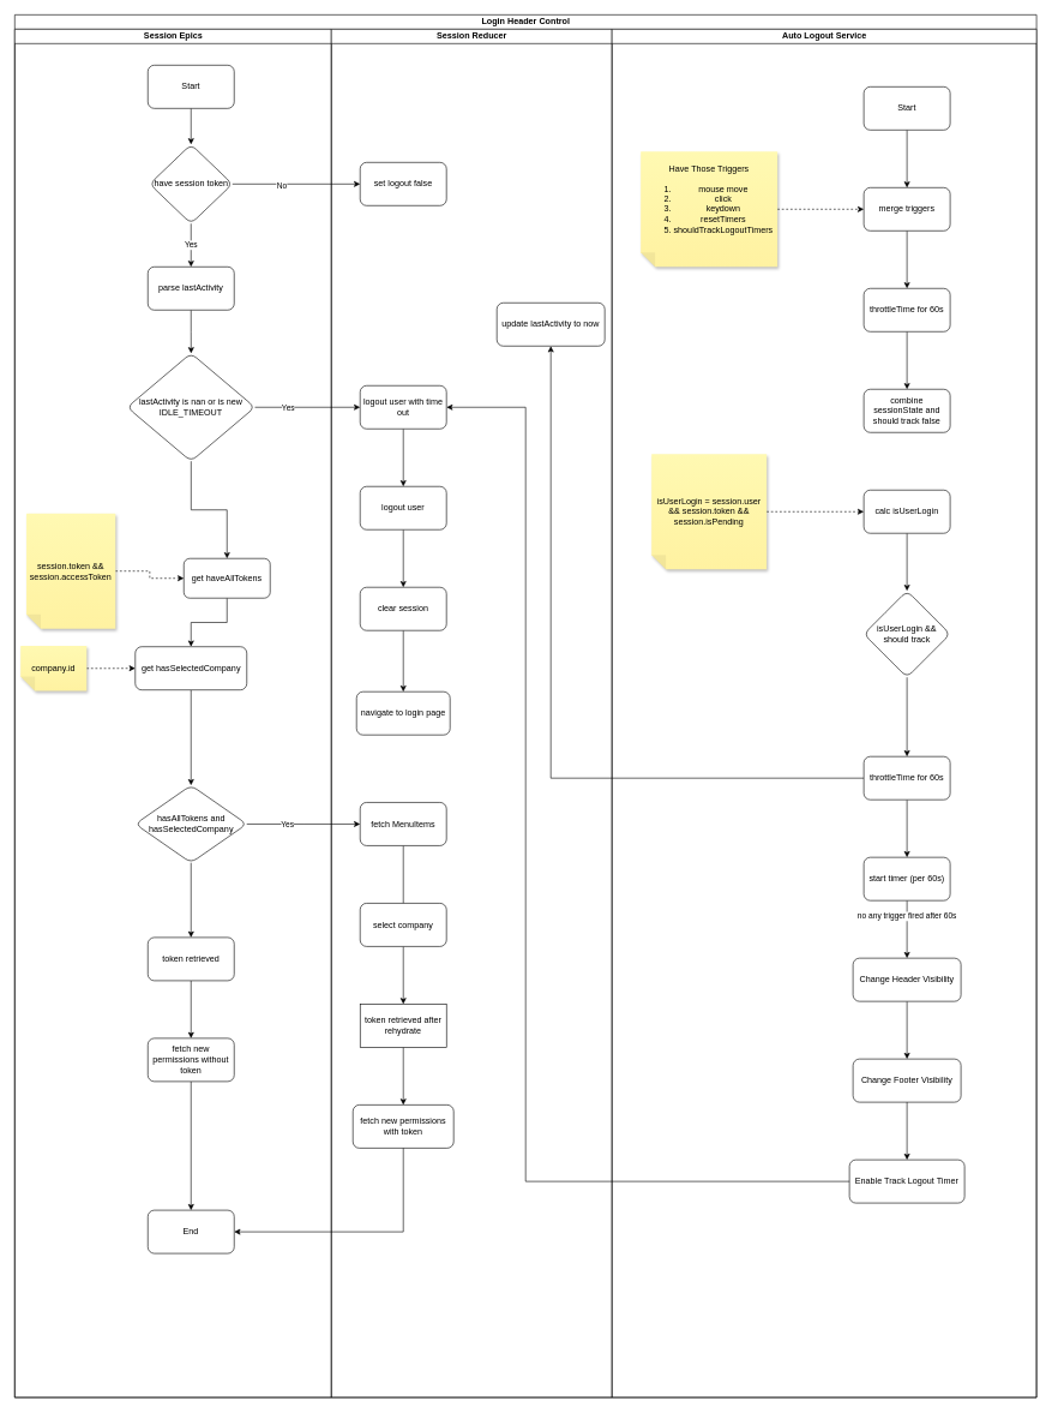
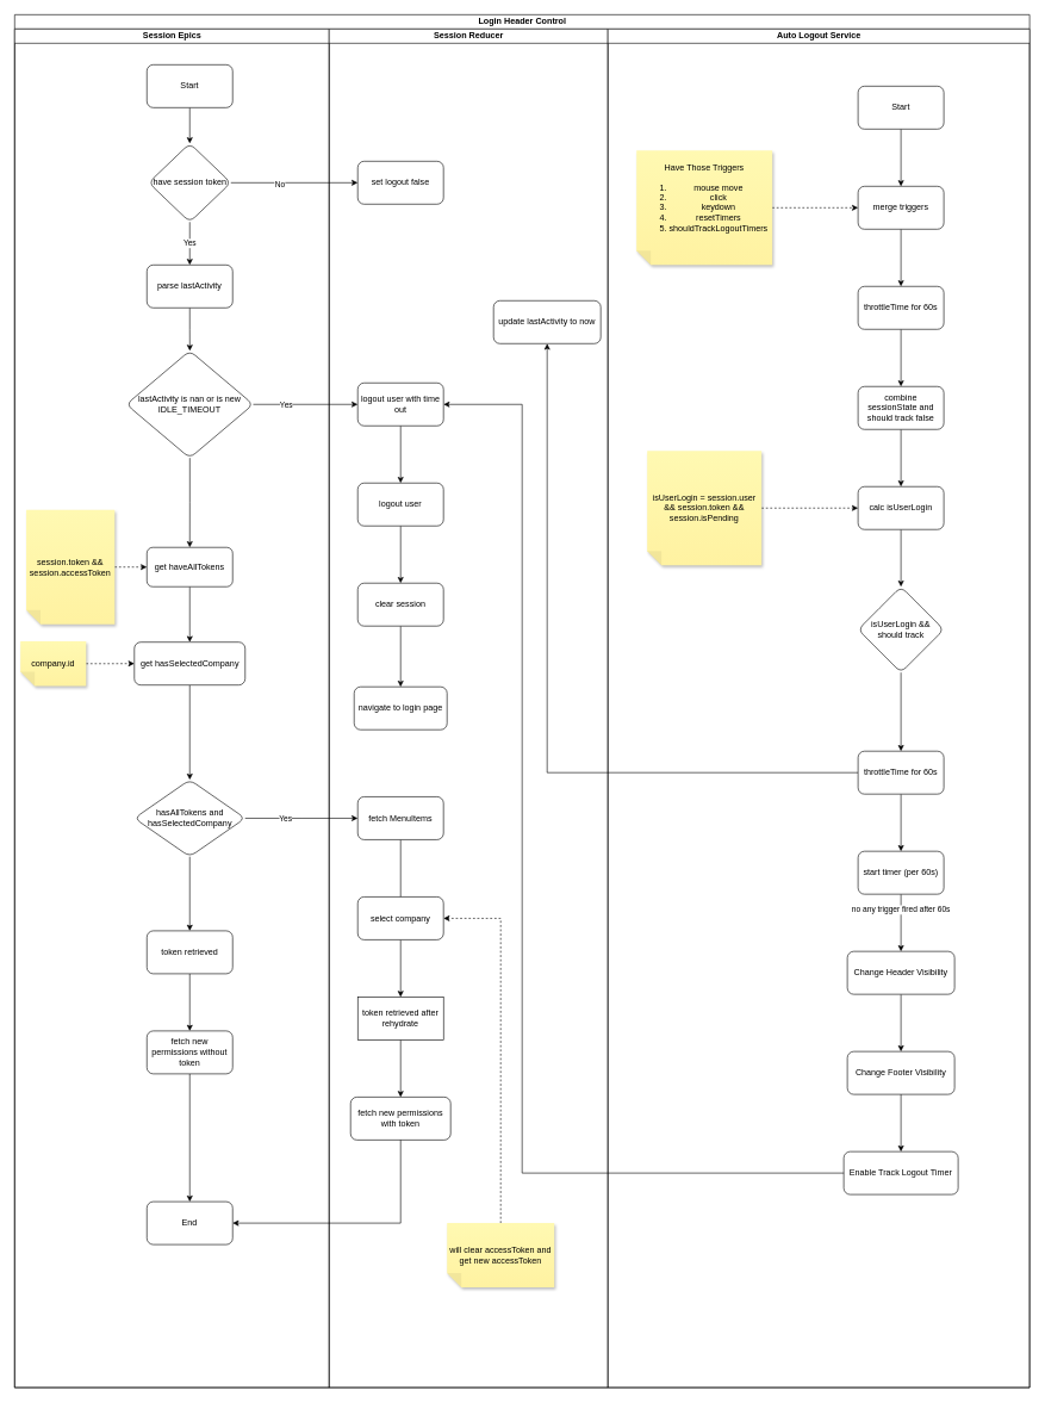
+ <mxCell id="63" value="" style="edgeStyle=orthogonalEdgeStyle;rounded=0;orthogonalLoop=1;jettySize=auto;html=1;" edge="1" parent="54" source="64" target="66"><mxGeometry relative="1" as="geometry" /></mxCell>
- <mxCell id="13" value="get haveAllTokens" style="whiteSpace=wrap;html=1;rounded=1;" vertex="1" parent="3"><mxGeometry x="235" y="735" width="120" height="55" as="geometry" /></mxCell>
+ <mxCell id="13" value="get haveAllTokens" style="whiteSpace=wrap;html=1;rounded=1;" vertex="1" parent="3"><mxGeometry x="185" y="725" width="120" height="55" as="geometry" /></mxCell>
+ <mxCell id="42" style="edgeStyle=orthogonalEdgeStyle;rounded=0;orthogonalLoop=1;jettySize=auto;html=1;entryX=1;entryY=0.5;entryDx=0;entryDy=0;dashed=1;exitX=0.5;exitY=1;exitDx=0;exitDy=0;exitPerimeter=0;" edge="1" parent="27" source="43" target="39"><mxGeometry relative="1" as="geometry" /></mxCell>
+ <mxCell id="43" value="will clear accessToken and get new accessToken" style="shape=note;whiteSpace=wrap;html=1;backgroundOutline=1;fontColor=#000000;darkOpacity=0.05;fillColor=#FFF9B2;strokeColor=none;fillStyle=solid;direction=west;gradientDirection=north;gradientColor=#FFF2A1;shadow=1;size=20;pointerEvents=1;" vertex="1" parent="27"><mxGeometry x="165" y="1670" width="150" height="90" as="geometry" /></mxCell>
